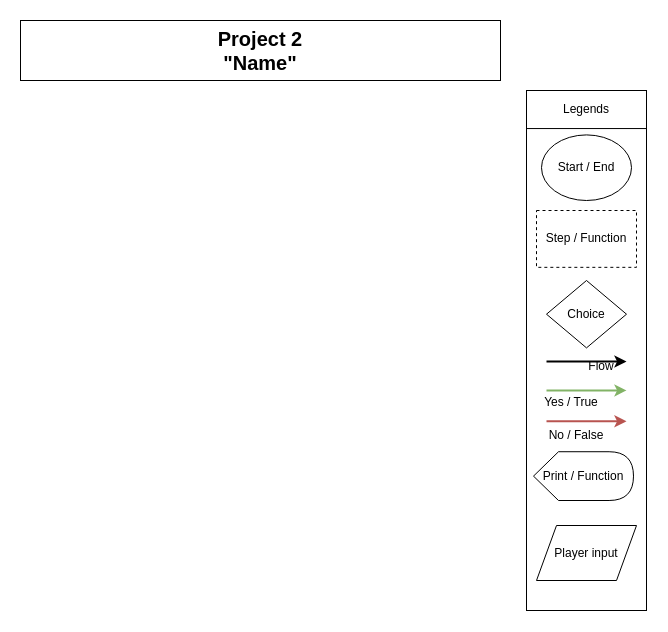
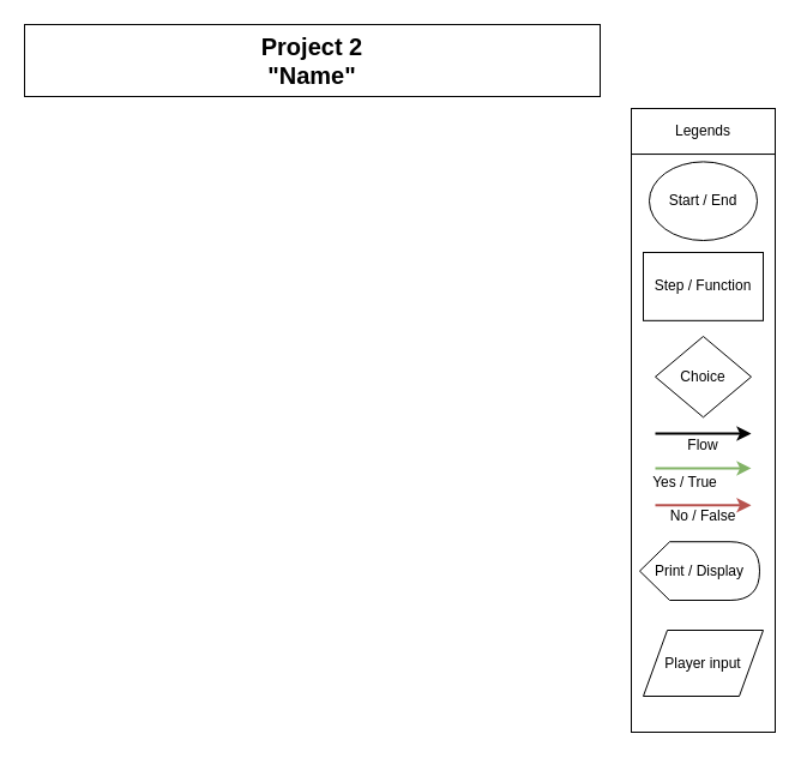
- <mxCell id="6" value="Step / Function" style="rounded=0;whiteSpace=wrap;html=1;dashed=1;" vertex="1" parent="3"><mxGeometry x="10" y="120.0" width="100" height="56.83" as="geometry" /></mxCell>
+ <mxCell id="6" value="Step / Function" style="rounded=0;whiteSpace=wrap;html=1;" vertex="1" parent="3"><mxGeometry x="10" y="120.0" width="100" height="56.83" as="geometry" /></mxCell>
- <mxCell id="11" value="Flow" style="text;html=1;strokeColor=none;fillColor=none;align=center;verticalAlign=middle;whiteSpace=wrap;rounded=0;" vertex="1" parent="3"><mxGeometry x="35" y="268" width="80" height="16.95" as="geometry" /></mxCell>
+ <mxCell id="11" value="Flow" style="text;html=1;strokeColor=none;fillColor=none;align=center;verticalAlign=middle;whiteSpace=wrap;rounded=0;" vertex="1" parent="3"><mxGeometry x="20" y="273" width="80" height="16.95" as="geometry" /></mxCell>
- <mxCell id="13" value="No / False" style="text;html=1;strokeColor=none;fillColor=none;align=center;verticalAlign=middle;whiteSpace=wrap;rounded=0;" vertex="1" parent="3"><mxGeometry x="10" y="336" width="80" height="17.74" as="geometry" /></mxCell>
+ <mxCell id="13" value="No / False" style="text;html=1;strokeColor=none;fillColor=none;align=center;verticalAlign=middle;whiteSpace=wrap;rounded=0;" vertex="1" parent="3"><mxGeometry x="20" y="331" width="80" height="17.74" as="geometry" /></mxCell>
- <mxCell id="15" value="Print / Function" style="shape=display;whiteSpace=wrap;html=1;strokeColor=#000000;" vertex="1" parent="3"><mxGeometry x="7" y="361.22" width="100" height="48.78" as="geometry" /></mxCell>
+ <mxCell id="15" value="Print / Display" style="shape=display;whiteSpace=wrap;html=1;strokeColor=#000000;" vertex="1" parent="3"><mxGeometry x="7" y="361.22" width="100" height="48.78" as="geometry" /></mxCell>
